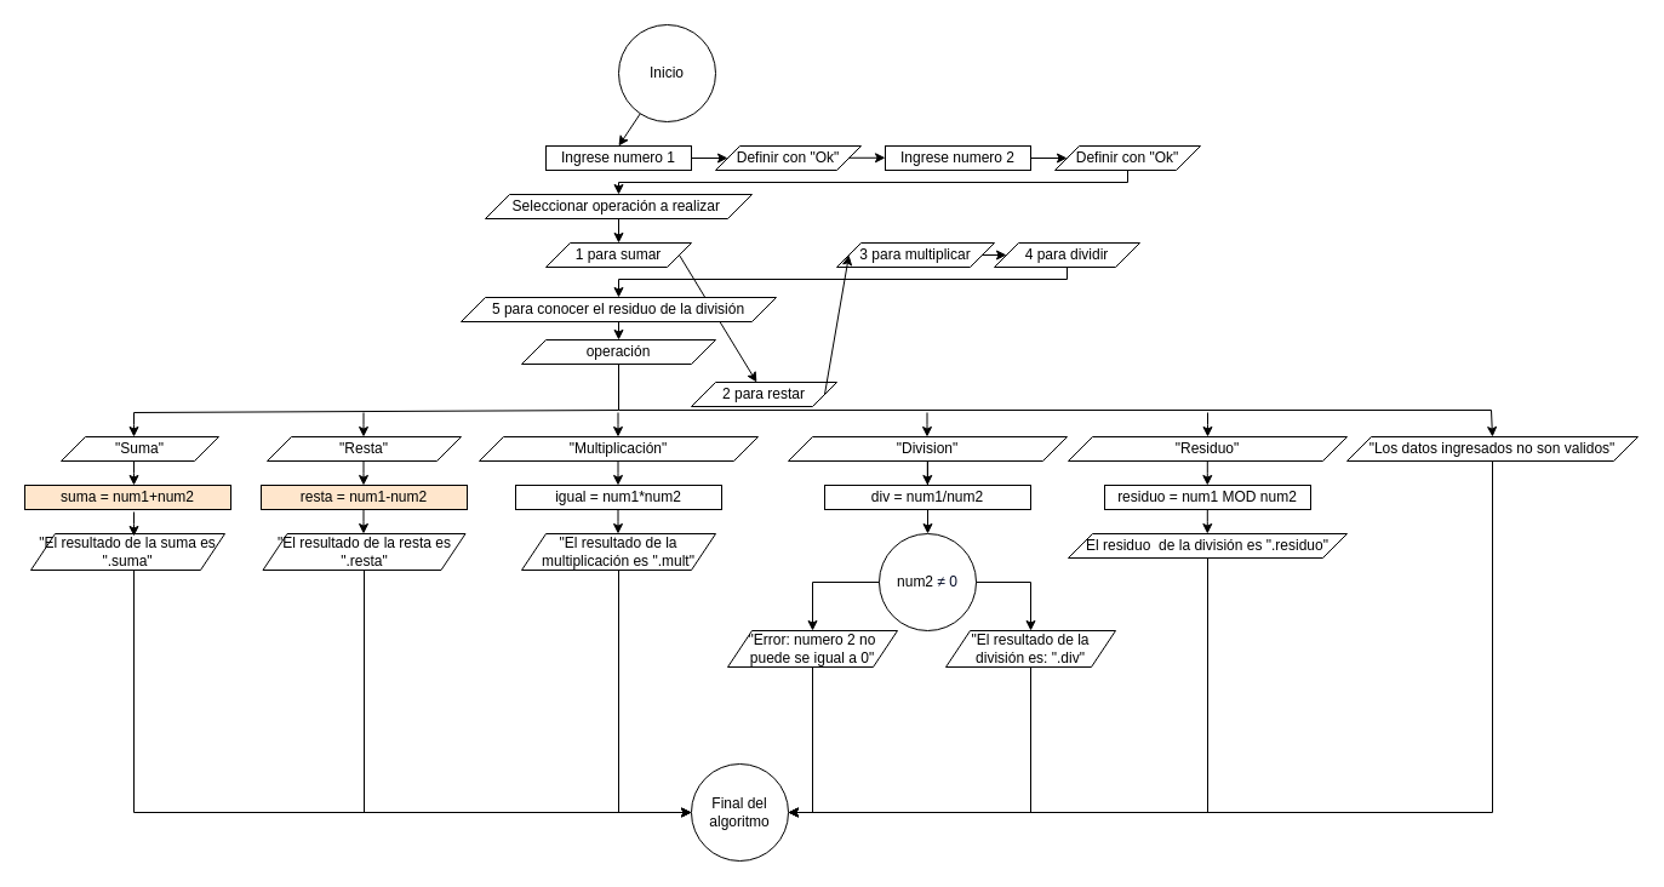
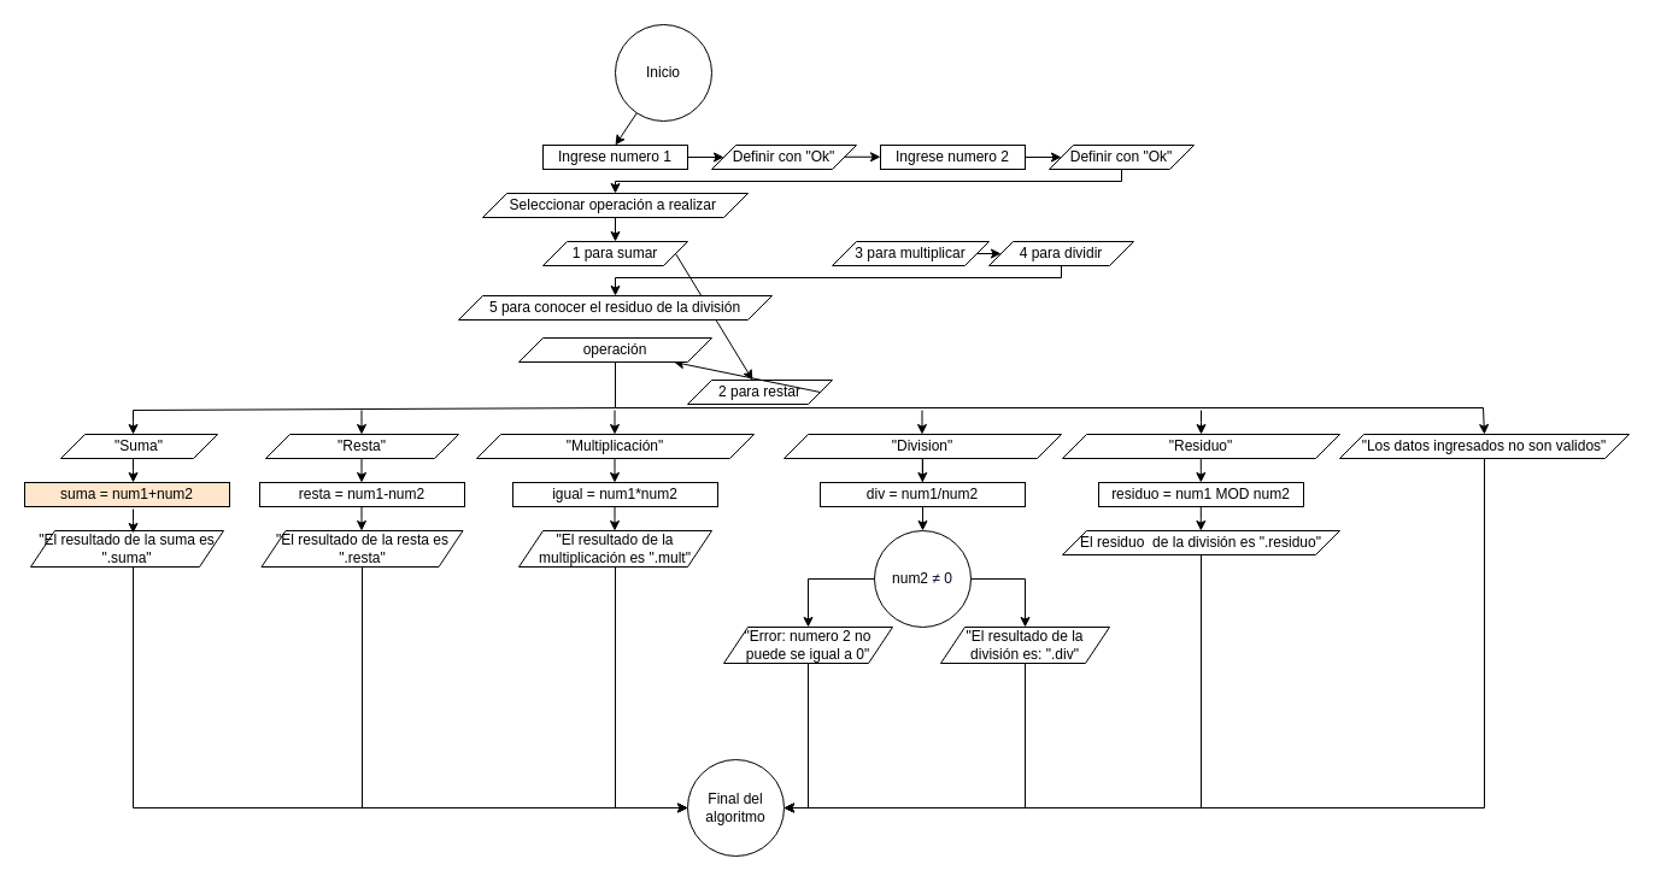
- <mxCell id="32" value="" style="endArrow=classic;html=1;rounded=0;exitX=0.5;exitY=1;exitDx=0;exitDy=0;entryX=0.5;entryY=0;entryDx=0;entryDy=0;" edge="1" parent="1" source="27" target="31"><mxGeometry width="50" height="50" relative="1" as="geometry"><mxPoint x="890" y="230" as="sourcePoint" /><mxPoint x="520" y="255" as="targetPoint" /><Array as="points" /></mxGeometry></mxCell>
- <mxCell id="23" value="" style="endArrow=classic;html=1;rounded=0;exitX=1;exitY=0.5;exitDx=0;exitDy=0;entryX=0;entryY=0.5;entryDx=0;entryDy=0;" edge="1" parent="1" target="22" source="20"><mxGeometry width="50" height="50" relative="1" as="geometry"><mxPoint x="680" y="210" as="sourcePoint" /><mxPoint x="681" y="230" as="targetPoint" /></mxGeometry></mxCell>
+ <mxCell id="23" value="" style="endArrow=classic;html=1;rounded=0;exitX=1;exitY=0.5;exitDx=0;exitDy=0;" edge="1" parent="1" target="31" source="20"><mxGeometry width="50" height="50" relative="1" as="geometry"><mxPoint x="680" y="210" as="sourcePoint" /><mxPoint x="681" y="230" as="targetPoint" /></mxGeometry></mxCell>
- <mxCell id="52" value="resta = num1-num2" style="rounded=0;whiteSpace=wrap;html=1;fillColor=#ffe6cc;" vertex="1" parent="1"><mxGeometry x="215" y="400" width="170" height="20" as="geometry" /></mxCell>
+ <mxCell id="52" value="resta = num1-num2" style="rounded=0;whiteSpace=wrap;html=1;" vertex="1" parent="1"><mxGeometry x="215" y="400" width="170" height="20" as="geometry" /></mxCell>
